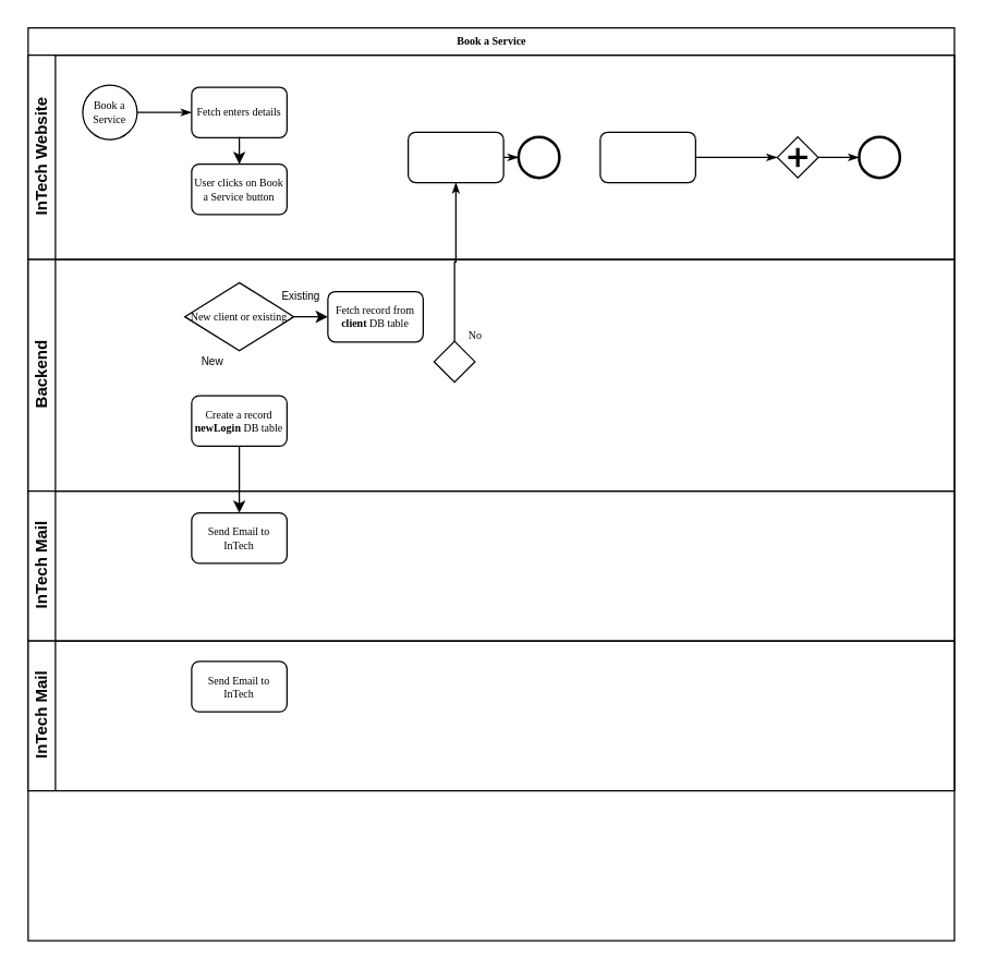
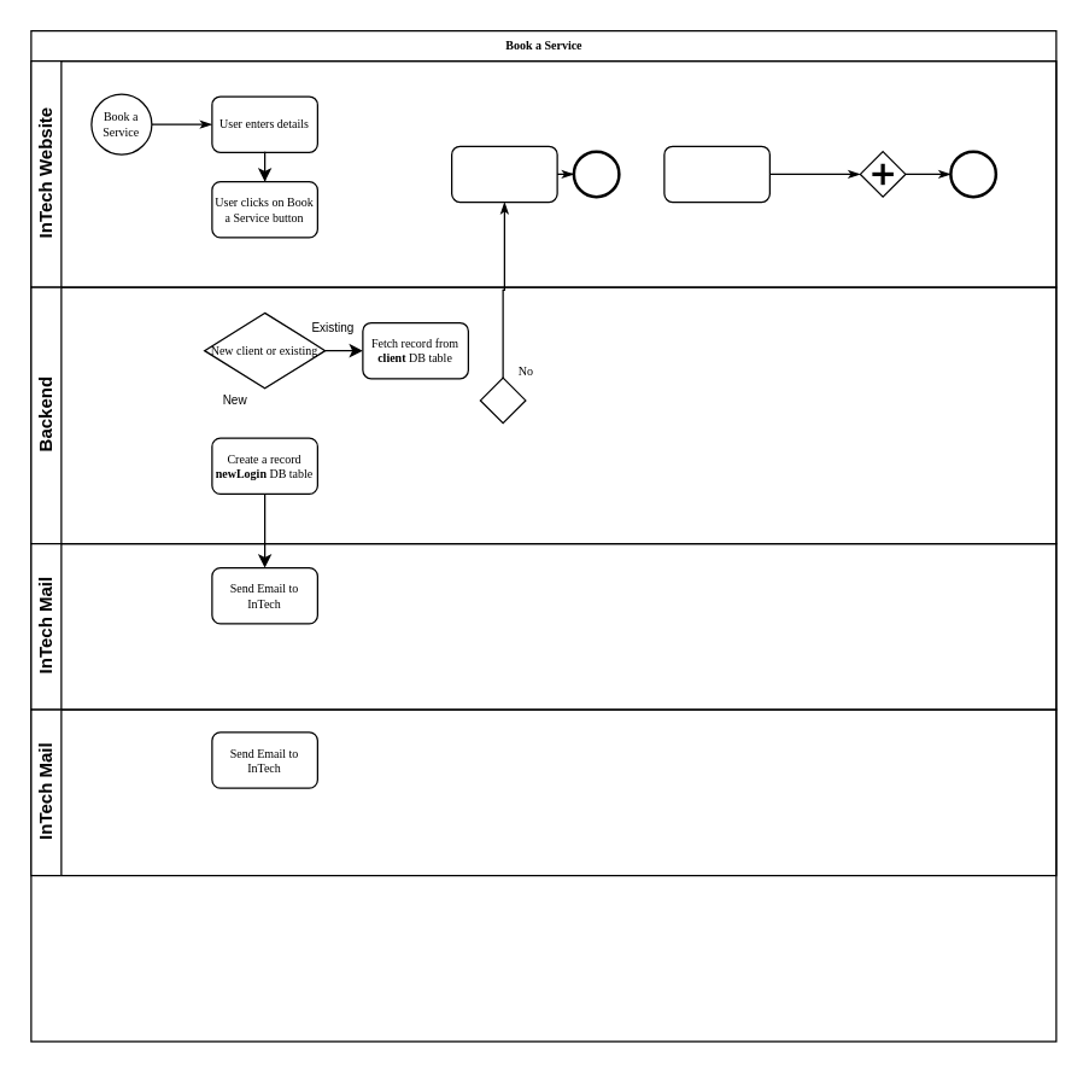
- <mxCell id="7" value="Fetch enters details" style="rounded=1;whiteSpace=wrap;html=1;shadow=0;labelBackgroundColor=none;strokeWidth=1;fontFamily=Verdana;fontSize=8;align=center;" parent="3" vertex="1"><mxGeometry x="120" y="23.5" width="70" height="37" as="geometry" /></mxCell>
+ <mxCell id="7" value="User enters details" style="rounded=1;whiteSpace=wrap;html=1;shadow=0;labelBackgroundColor=none;strokeWidth=1;fontFamily=Verdana;fontSize=8;align=center;" parent="3" vertex="1"><mxGeometry x="120" y="23.5" width="70" height="37" as="geometry" /></mxCell>
